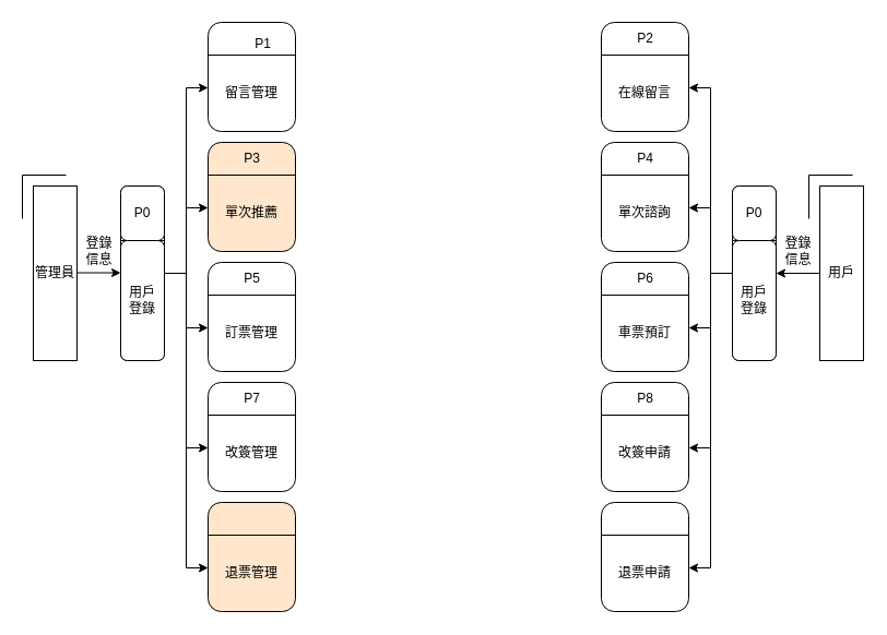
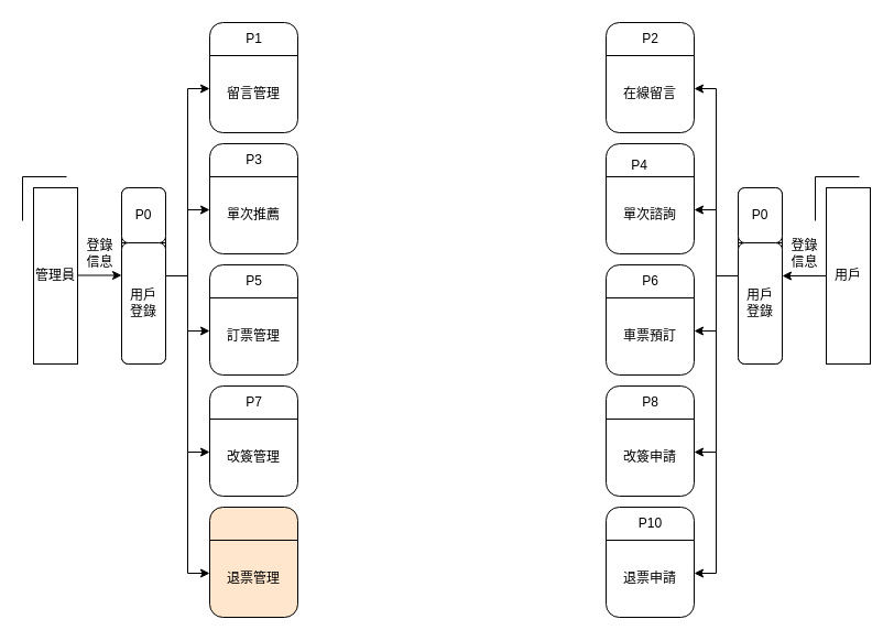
- <mxCell id="25" value="P1" style="text;html=1;align=center;verticalAlign=middle;resizable=0;points=[];autosize=1;strokeColor=none;fillColor=none;" vertex="1" parent="22"><mxGeometry x="30" y="5" width="40" height="30" as="geometry" /></mxCell>
+ <mxCell id="25" value="P1" style="text;html=1;align=center;verticalAlign=middle;resizable=0;points=[];autosize=1;strokeColor=none;fillColor=none;" vertex="1" parent="22"><mxGeometry x="20" width="40" height="30" as="geometry" /></mxCell>
- <mxCell id="55" value="P4" style="text;html=1;align=center;verticalAlign=middle;resizable=0;points=[];autosize=1;strokeColor=none;fillColor=none;" vertex="1" parent="52"><mxGeometry x="20" width="40" height="30" as="geometry" /></mxCell>
+ <mxCell id="55" value="P4" style="text;html=1;align=center;verticalAlign=middle;resizable=0;points=[];autosize=1;strokeColor=none;fillColor=none;" vertex="1" parent="52"><mxGeometry x="10" y="5" width="40" height="30" as="geometry" /></mxCell>
- <mxCell id="27" value="&lt;br&gt;&lt;br&gt;單次推薦" style="rounded=1;whiteSpace=wrap;html=1;direction=south;fillColor=#ffe6cc;" vertex="1" parent="26"><mxGeometry width="80" height="100" as="geometry" /></mxCell>
+ <mxCell id="27" value="&lt;br&gt;&lt;br&gt;單次推薦" style="rounded=1;whiteSpace=wrap;html=1;direction=south;" vertex="1" parent="26"><mxGeometry width="80" height="100" as="geometry" /></mxCell>
+ <mxCell id="67" value="P10" style="text;html=1;align=center;verticalAlign=middle;resizable=0;points=[];autosize=1;strokeColor=none;fillColor=none;" vertex="1" parent="64"><mxGeometry x="20" width="40" height="30" as="geometry" /></mxCell>
